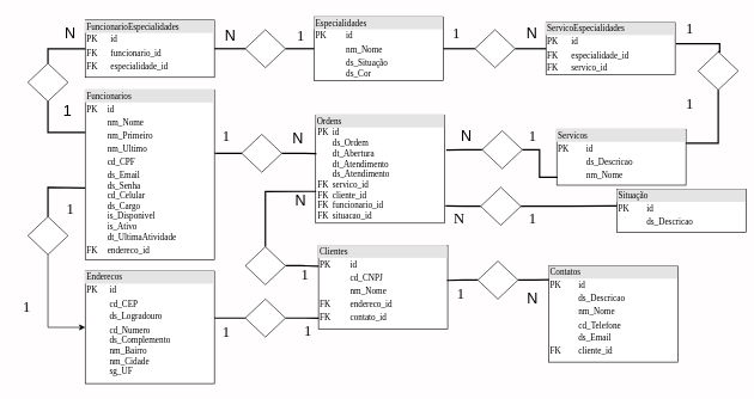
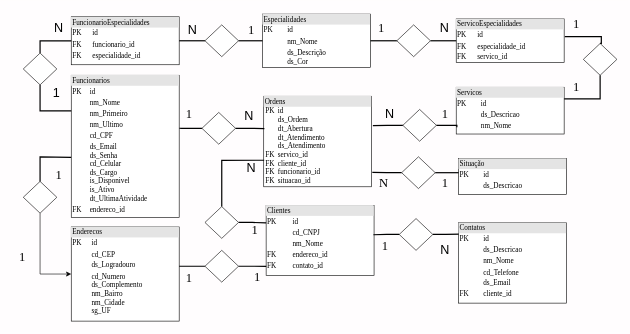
- <mxCell id="3" value="&lt;div style=&quot;box-sizing: border-box ; width: 100% ; background: #e4e4e4 ; padding: 2px&quot;&gt;Especialidades&lt;/div&gt;&lt;table style=&quot;width: 100% ; font-size: 1em&quot; cellpadding=&quot;2&quot; cellspacing=&quot;0&quot;&gt;&lt;tbody&gt;&lt;tr&gt;&lt;td&gt;PK&lt;/td&gt;&lt;td&gt;id&lt;/td&gt;&lt;/tr&gt;&lt;tr&gt;&lt;td&gt;&lt;br&gt;&lt;/td&gt;&lt;td&gt;nm_Nome&lt;/td&gt;&lt;/tr&gt;&lt;tr&gt;&lt;td&gt;&lt;/td&gt;&lt;td&gt;ds_Situação&lt;br&gt;ds_Cor&lt;/td&gt;&lt;/tr&gt;&lt;tr&gt;&lt;td&gt;&lt;/td&gt;&lt;td&gt;&lt;br&gt;&lt;/td&gt;&lt;/tr&gt;&lt;/tbody&gt;&lt;/table&gt;" style="verticalAlign=top;align=left;overflow=fill;html=1;rounded=0;shadow=0;comic=0;labelBackgroundColor=none;strokeWidth=1;fontFamily=Verdana;fontSize=12" parent="1" vertex="1"><mxGeometry x="437" y="23" width="180" height="89" as="geometry" /></mxCell>
+ <mxCell id="3" value="&lt;div style=&quot;box-sizing: border-box ; width: 100% ; background: #e4e4e4 ; padding: 2px&quot;&gt;Especialidades&lt;/div&gt;&lt;table style=&quot;width: 100% ; font-size: 1em&quot; cellpadding=&quot;2&quot; cellspacing=&quot;0&quot;&gt;&lt;tbody&gt;&lt;tr&gt;&lt;td&gt;PK&lt;/td&gt;&lt;td&gt;id&lt;/td&gt;&lt;/tr&gt;&lt;tr&gt;&lt;td&gt;&lt;br&gt;&lt;/td&gt;&lt;td&gt;nm_Nome&lt;/td&gt;&lt;/tr&gt;&lt;tr&gt;&lt;td&gt;&lt;/td&gt;&lt;td&gt;ds_Descrição&lt;br&gt;ds_Cor&lt;/td&gt;&lt;/tr&gt;&lt;tr&gt;&lt;td&gt;&lt;/td&gt;&lt;td&gt;&lt;br&gt;&lt;/td&gt;&lt;/tr&gt;&lt;/tbody&gt;&lt;/table&gt;" style="verticalAlign=top;align=left;overflow=fill;html=1;rounded=0;shadow=0;comic=0;labelBackgroundColor=none;strokeWidth=1;fontFamily=Verdana;fontSize=12" parent="1" vertex="1"><mxGeometry x="437" y="23" width="180" height="89" as="geometry" /></mxCell>
- <mxCell id="6" value="&lt;div style=&quot;box-sizing:border-box;width:100%;background:#e4e4e4;padding:2px;&quot;&gt;Servicos&lt;/div&gt;&lt;table style=&quot;width:100%;font-size:1em;&quot; cellpadding=&quot;2&quot; cellspacing=&quot;0&quot;&gt;&lt;tbody&gt;&lt;tr&gt;&lt;td&gt;PK&lt;/td&gt;&lt;td&gt;id&lt;/td&gt;&lt;/tr&gt;&lt;tr&gt;&lt;td&gt;&lt;br&gt;&lt;/td&gt;&lt;td&gt;ds_Descricao&lt;/td&gt;&lt;/tr&gt;&lt;tr&gt;&lt;td&gt;&lt;br&gt;&lt;/td&gt;&lt;td&gt;nm_Nome&lt;/td&gt;&lt;/tr&gt;&lt;tr&gt;&lt;td&gt;&lt;/td&gt;&lt;td&gt;&lt;br&gt;&lt;/td&gt;&lt;/tr&gt;&lt;/tbody&gt;&lt;/table&gt;" style="verticalAlign=top;align=left;overflow=fill;html=1;rounded=0;shadow=0;comic=0;labelBackgroundColor=none;strokeWidth=1;fontFamily=Verdana;fontSize=12" parent="1" vertex="1"><mxGeometry x="775" y="180" width="180" height="78" as="geometry" /></mxCell>
+ <mxCell id="6" value="&lt;div style=&quot;box-sizing:border-box;width:100%;background:#e4e4e4;padding:2px;&quot;&gt;Servicos&lt;/div&gt;&lt;table style=&quot;width:100%;font-size:1em;&quot; cellpadding=&quot;2&quot; cellspacing=&quot;0&quot;&gt;&lt;tbody&gt;&lt;tr&gt;&lt;td&gt;PK&lt;/td&gt;&lt;td&gt;id&lt;/td&gt;&lt;/tr&gt;&lt;tr&gt;&lt;td&gt;&lt;br&gt;&lt;/td&gt;&lt;td&gt;ds_Descricao&lt;/td&gt;&lt;/tr&gt;&lt;tr&gt;&lt;td&gt;&lt;br&gt;&lt;/td&gt;&lt;td&gt;nm_Nome&lt;/td&gt;&lt;/tr&gt;&lt;tr&gt;&lt;td&gt;&lt;/td&gt;&lt;td&gt;&lt;br&gt;&lt;/td&gt;&lt;/tr&gt;&lt;/tbody&gt;&lt;/table&gt;" style="verticalAlign=top;align=left;overflow=fill;html=1;rounded=0;shadow=0;comic=0;labelBackgroundColor=none;strokeWidth=1;fontFamily=Verdana;fontSize=12" parent="1" vertex="1"><mxGeometry x="760" y="145" width="180" height="78" as="geometry" /></mxCell>
- <mxCell id="5" value="&lt;div style=&quot;box-sizing:border-box;width:100%;background:#e4e4e4;padding:2px;&quot;&gt;Situação&lt;/div&gt;&lt;table style=&quot;width:100%;font-size:1em;&quot; cellpadding=&quot;2&quot; cellspacing=&quot;0&quot;&gt;&lt;tbody&gt;&lt;tr&gt;&lt;td&gt;PK&lt;/td&gt;&lt;td&gt;id&lt;/td&gt;&lt;/tr&gt;&lt;tr&gt;&lt;td&gt;&lt;br&gt;&lt;/td&gt;&lt;td&gt;ds_Descricao&lt;/td&gt;&lt;/tr&gt;&lt;tr&gt;&lt;td&gt;&lt;/td&gt;&lt;td&gt;&lt;br&gt;&lt;/td&gt;&lt;/tr&gt;&lt;/tbody&gt;&lt;/table&gt;" style="verticalAlign=top;align=left;overflow=fill;html=1;rounded=0;shadow=0;comic=0;labelBackgroundColor=none;strokeWidth=1;fontFamily=Verdana;fontSize=12" parent="1" vertex="1"><mxGeometry x="859" y="264" width="180" height="60" as="geometry" /></mxCell>
+ <mxCell id="5" value="&lt;div style=&quot;box-sizing:border-box;width:100%;background:#e4e4e4;padding:2px;&quot;&gt;Situação&lt;/div&gt;&lt;table style=&quot;width:100%;font-size:1em;&quot; cellpadding=&quot;2&quot; cellspacing=&quot;0&quot;&gt;&lt;tbody&gt;&lt;tr&gt;&lt;td&gt;PK&lt;/td&gt;&lt;td&gt;id&lt;/td&gt;&lt;/tr&gt;&lt;tr&gt;&lt;td&gt;&lt;br&gt;&lt;/td&gt;&lt;td&gt;ds_Descricao&lt;/td&gt;&lt;/tr&gt;&lt;tr&gt;&lt;td&gt;&lt;/td&gt;&lt;td&gt;&lt;br&gt;&lt;/td&gt;&lt;/tr&gt;&lt;/tbody&gt;&lt;/table&gt;" style="verticalAlign=top;align=left;overflow=fill;html=1;rounded=0;shadow=0;comic=0;labelBackgroundColor=none;strokeWidth=1;fontFamily=Verdana;fontSize=12" parent="1" vertex="1"><mxGeometry x="764" y="264" width="180" height="60" as="geometry" /></mxCell>
